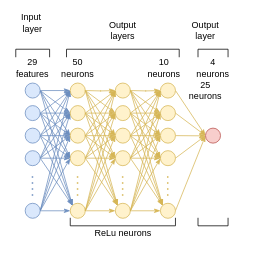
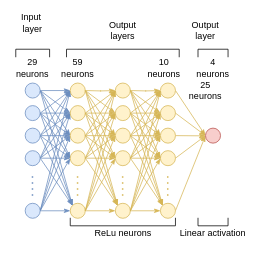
- <mxCell id="107" value="29 features" style="text;html=1;strokeColor=none;fillColor=none;align=center;verticalAlign=middle;whiteSpace=wrap;rounded=0;" parent="1" vertex="1"><mxGeometry x="23" y="80" width="40" height="20" as="geometry" /></mxCell>
+ <mxCell id="107" value="29 neurons" style="text;html=1;strokeColor=none;fillColor=none;align=center;verticalAlign=middle;whiteSpace=wrap;rounded=0;" parent="1" vertex="1"><mxGeometry x="23" y="80" width="40" height="20" as="geometry" /></mxCell>
- <mxCell id="111" value="50 neurons" style="text;html=1;strokeColor=none;fillColor=none;align=center;verticalAlign=middle;whiteSpace=wrap;rounded=0;" parent="1" vertex="1"><mxGeometry x="83" y="80" width="40" height="20" as="geometry" /></mxCell>
+ <mxCell id="111" value="59 neurons" style="text;html=1;strokeColor=none;fillColor=none;align=center;verticalAlign=middle;whiteSpace=wrap;rounded=0;" parent="1" vertex="1"><mxGeometry x="83" y="80" width="40" height="20" as="geometry" /></mxCell>
+ <mxCell id="116" value="Linear activation" style="text;html=1;strokeColor=none;fillColor=none;align=center;verticalAlign=middle;whiteSpace=wrap;rounded=0;" parent="1" vertex="1"><mxGeometry x="238" y="300" width="90" height="20" as="geometry" /></mxCell>
